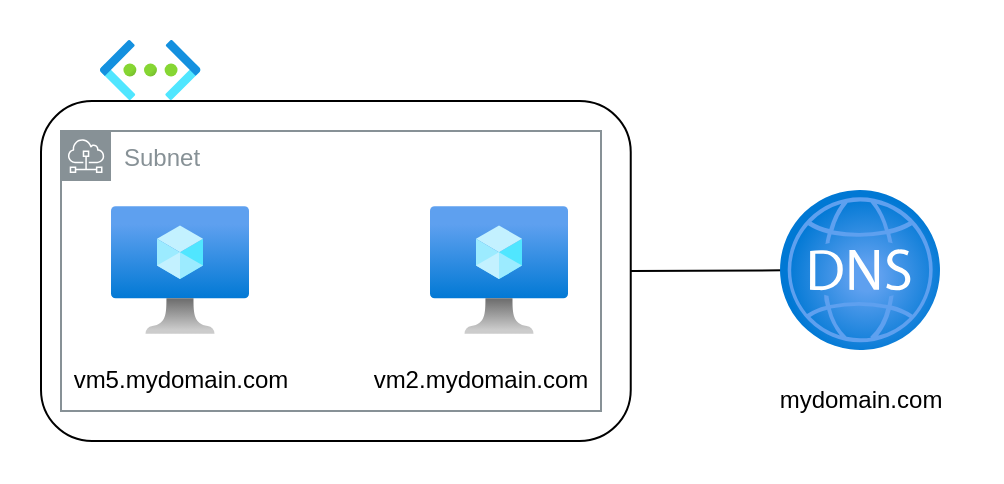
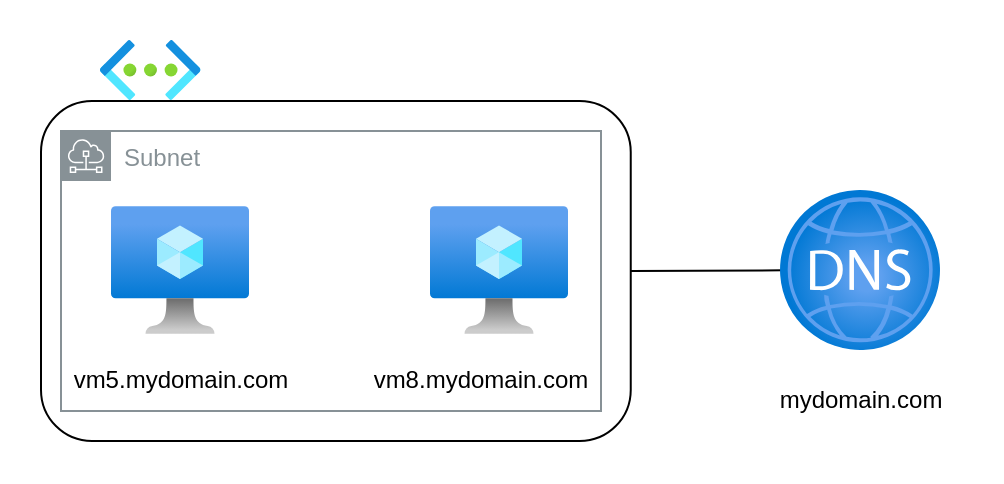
- <mxCell id="10" value="vm2.mydomain.com" style="text;html=1;align=center;verticalAlign=middle;resizable=0;points=[];autosize=1;strokeColor=none;fillColor=none;" vertex="1" parent="1"><mxGeometry x="175" y="175" width="130" height="30" as="geometry" /></mxCell>
+ <mxCell id="10" value="vm8.mydomain.com" style="text;html=1;align=center;verticalAlign=middle;resizable=0;points=[];autosize=1;strokeColor=none;fillColor=none;" vertex="1" parent="1"><mxGeometry x="175" y="175" width="130" height="30" as="geometry" /></mxCell>
